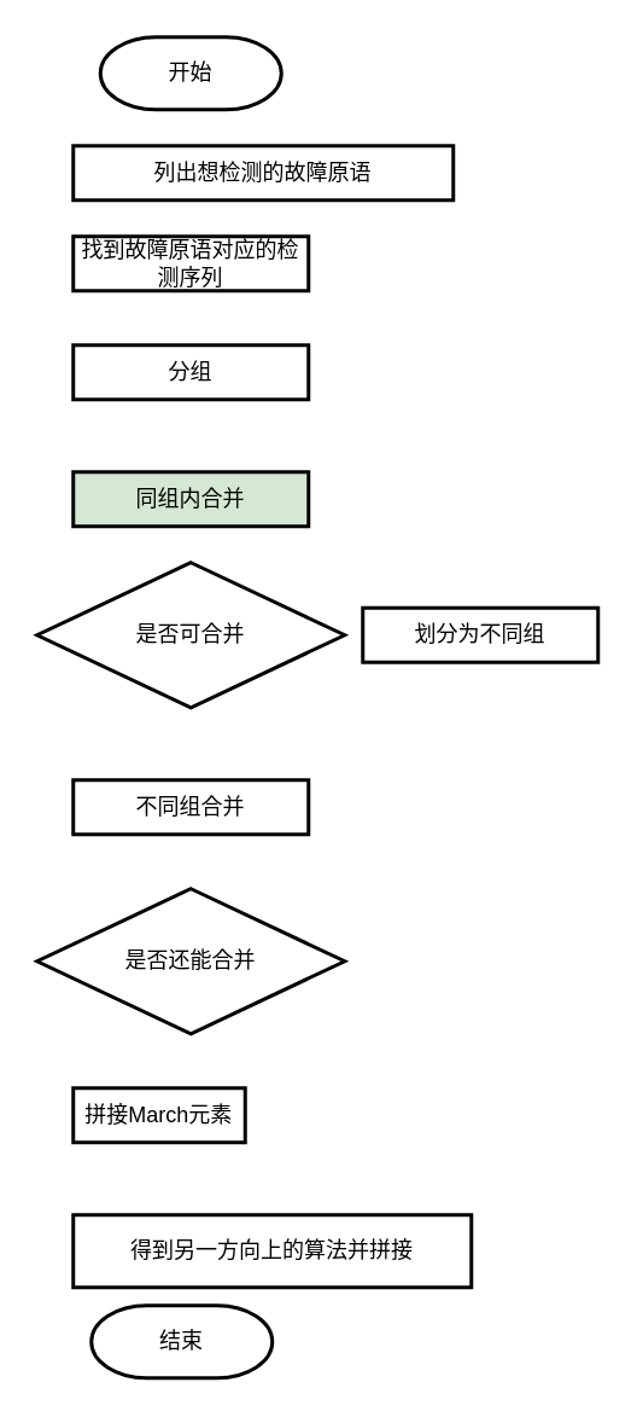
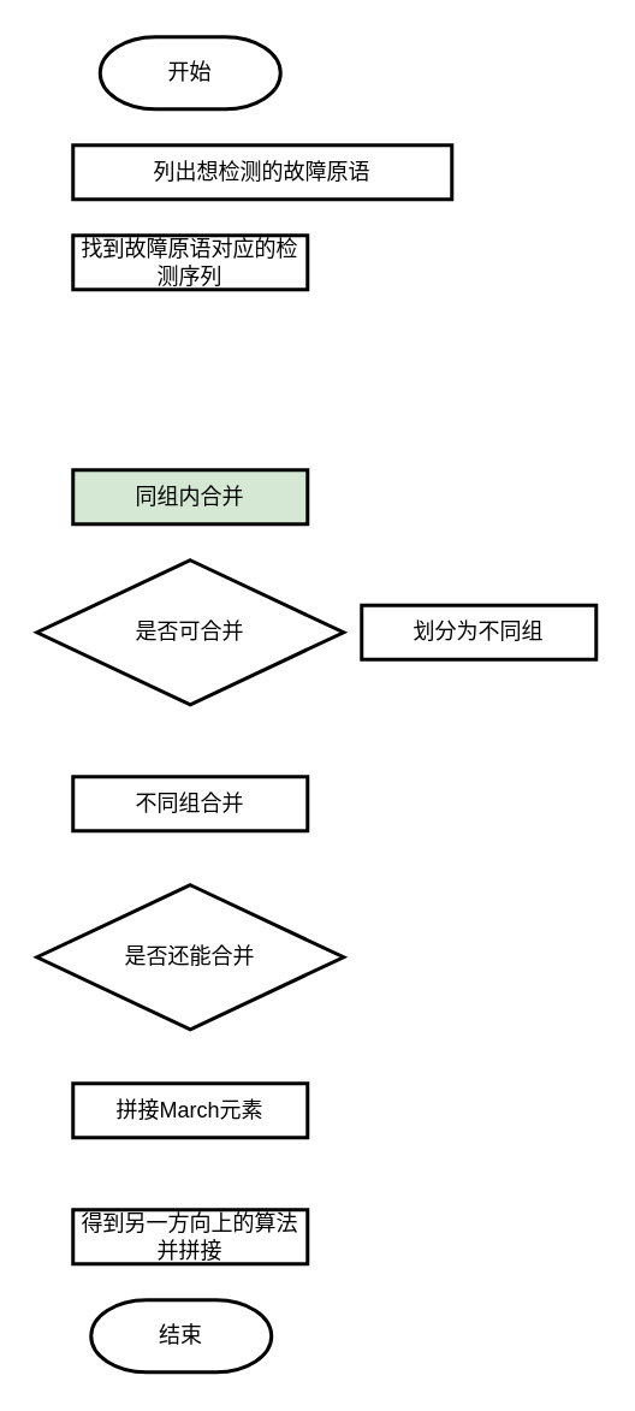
- <mxCell id="5" value="分组" style="rounded=0;whiteSpace=wrap;html=1;strokeWidth=2;" vertex="1" parent="1"><mxGeometry x="40" y="190" width="130" height="30" as="geometry" /></mxCell>
- <mxCell id="11" value="拼接March元素" style="rounded=0;whiteSpace=wrap;html=1;strokeWidth=2;" vertex="1" parent="1"><mxGeometry x="40" y="600" width="95" height="30" as="geometry" /></mxCell>
+ <mxCell id="11" value="拼接March元素" style="rounded=0;whiteSpace=wrap;html=1;strokeWidth=2;" vertex="1" parent="1"><mxGeometry x="40" y="600" width="130" height="30" as="geometry" /></mxCell>
- <mxCell id="12" value="得到另一方向上的算法并拼接" style="rounded=0;whiteSpace=wrap;html=1;strokeWidth=2;" vertex="1" parent="1"><mxGeometry x="40" y="670" width="220" height="40" as="geometry" /></mxCell>
+ <mxCell id="12" value="得到另一方向上的算法并拼接" style="rounded=0;whiteSpace=wrap;html=1;strokeWidth=2;" vertex="1" parent="1"><mxGeometry x="40" y="670" width="130" height="30" as="geometry" /></mxCell>
